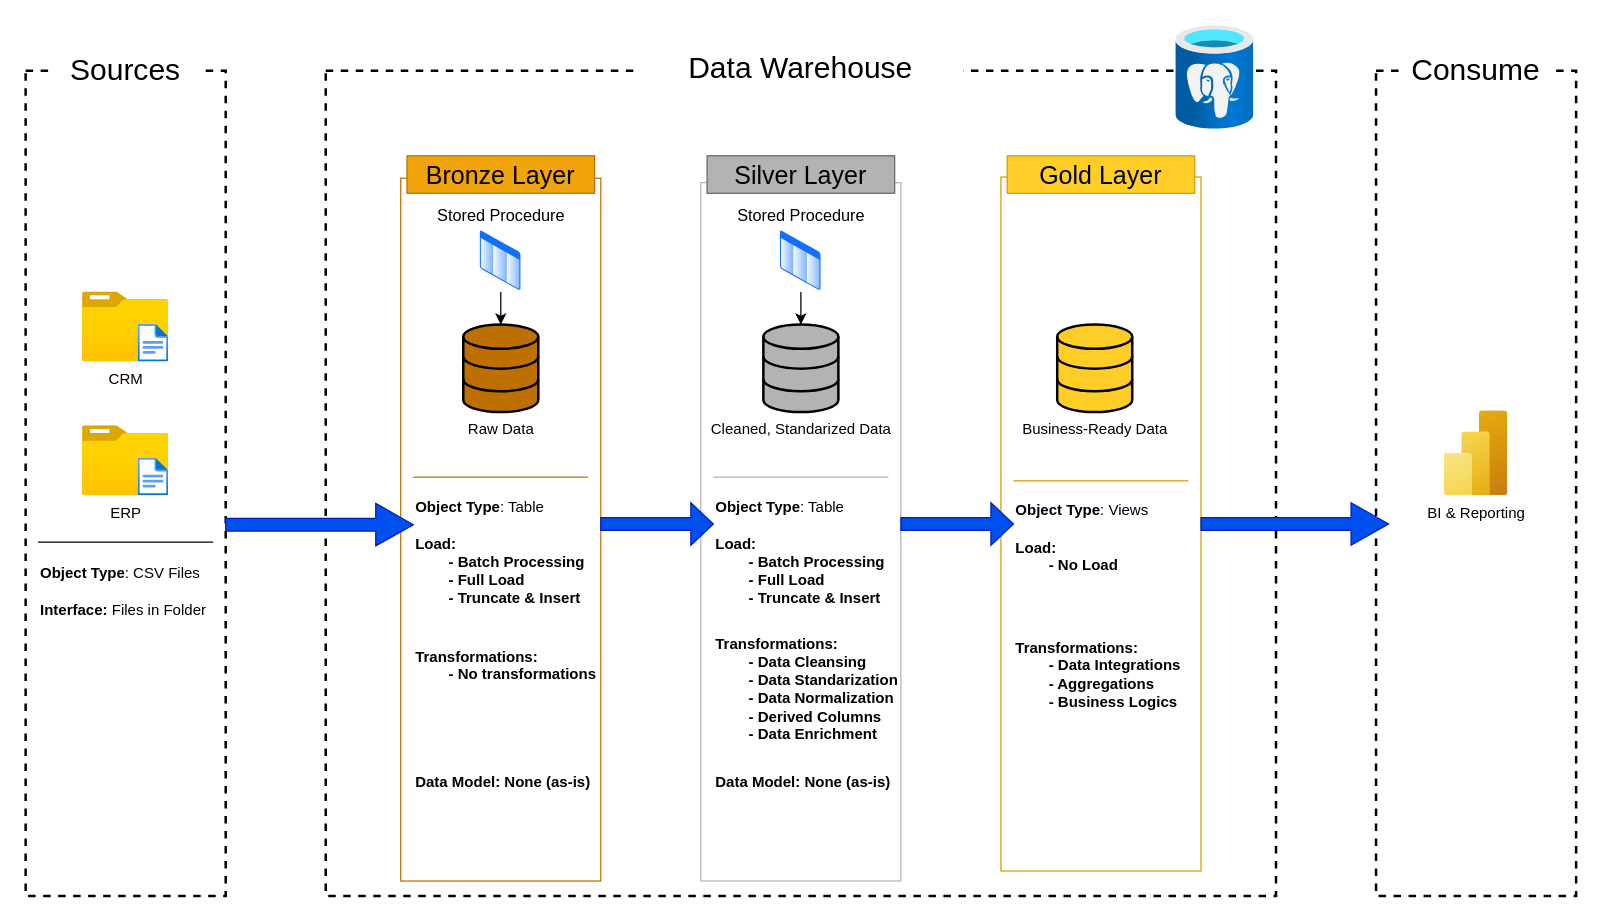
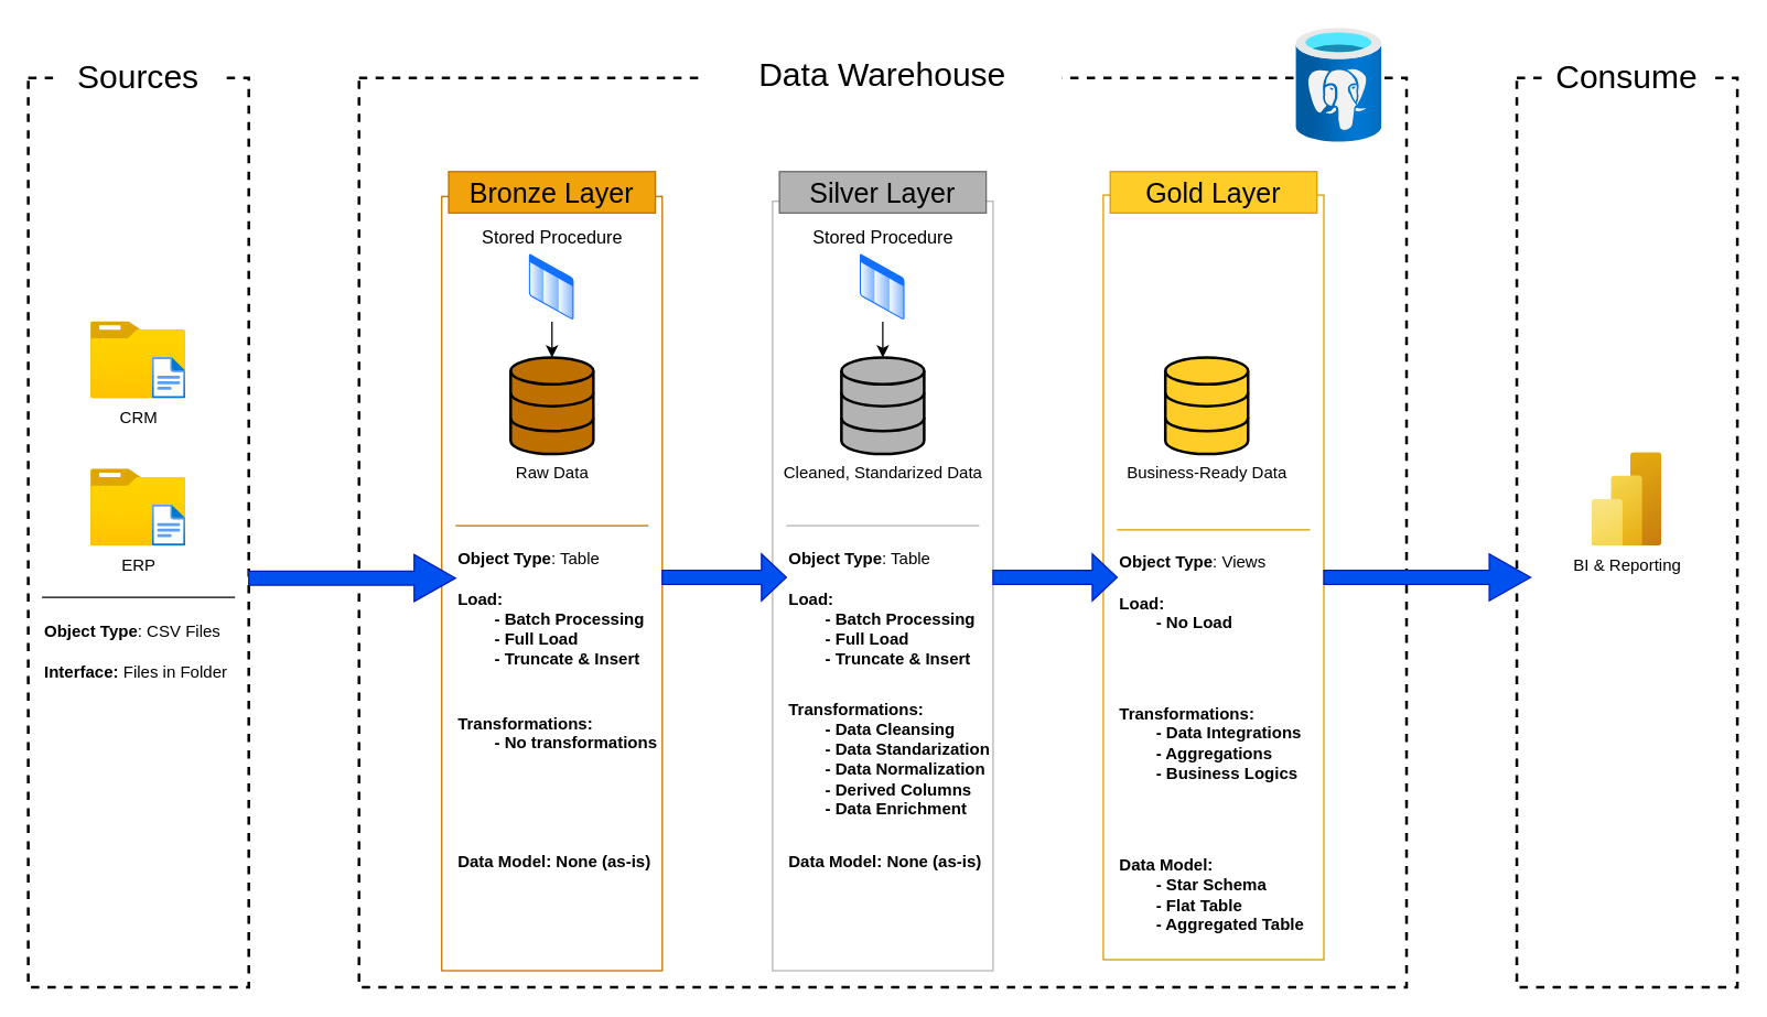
+ <mxCell id="41" value="&lt;b&gt;Data Model:&lt;/b&gt;&lt;div&gt;&lt;b&gt;&lt;span style=&quot;white-space: pre;&quot;&gt;&#09;&lt;/span&gt;- Star Schema&lt;br&gt;&lt;/b&gt;&lt;/div&gt;&lt;div&gt;&lt;b&gt;&lt;span style=&quot;white-space: pre;&quot;&gt;&#09;&lt;/span&gt;- Flat Table&lt;br&gt;&lt;/b&gt;&lt;/div&gt;&lt;div&gt;&lt;b&gt;&lt;span style=&quot;white-space: pre;&quot;&gt;&#09;&lt;/span&gt;- Aggregated Table&lt;br&gt;&lt;/b&gt;&lt;/div&gt;" style="text;strokeColor=none;align=left;fillColor=none;html=1;verticalAlign=top;rounded=0;fontSize=12;" parent="1" vertex="1"><mxGeometry x="810" y="614" width="140" height="70" as="geometry" /></mxCell>
